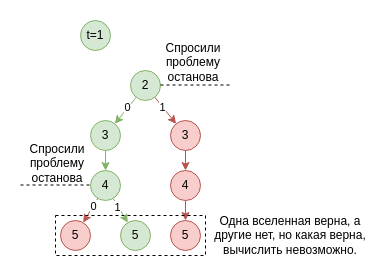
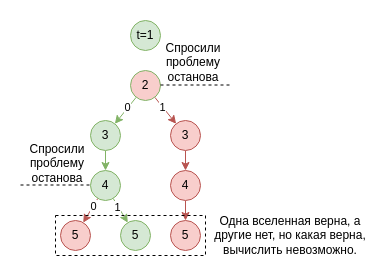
- <mxCell id="2" value="t=1" style="ellipse;whiteSpace=wrap;html=1;aspect=fixed;fillColor=#d5e8d4;strokeColor=#82b366;" vertex="1" parent="1"><mxGeometry x="80" y="20" width="30" height="30" as="geometry" /></mxCell>
+ <mxCell id="2" value="t=1" style="ellipse;whiteSpace=wrap;html=1;aspect=fixed;fillColor=#d5e8d4;strokeColor=#82b366;" vertex="1" parent="1"><mxGeometry x="130" y="20" width="30" height="30" as="geometry" /></mxCell>
- <mxCell id="7" value="2" style="ellipse;whiteSpace=wrap;html=1;aspect=fixed;fillColor=#d5e8d4;strokeColor=#82b366;" vertex="1" parent="1"><mxGeometry x="130" y="70" width="30" height="30" as="geometry" /></mxCell>
+ <mxCell id="7" value="2" style="ellipse;whiteSpace=wrap;html=1;aspect=fixed;fillColor=#f8cecc;strokeColor=#82b366;" vertex="1" parent="1"><mxGeometry x="130" y="70" width="30" height="30" as="geometry" /></mxCell>
